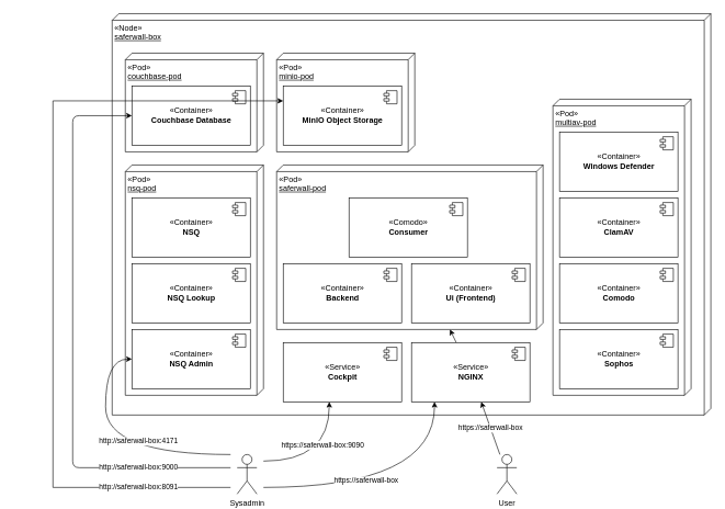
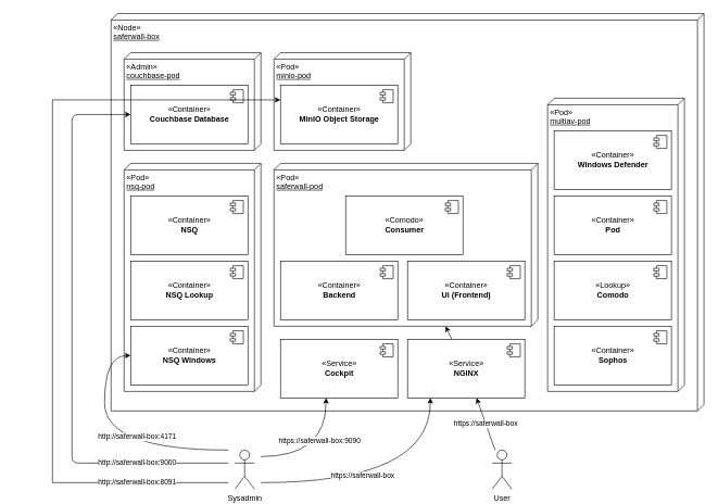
- <mxCell id="15" value="&lt;span style=&quot;text-align: center&quot;&gt;«Pod»&lt;/span&gt;&lt;br style=&quot;text-align: center&quot;&gt;&lt;span style=&quot;text-align: center&quot;&gt;&lt;u&gt;couchbase-pod&lt;br&gt;&lt;/u&gt;&lt;/span&gt;" style="verticalAlign=top;align=left;spacingTop=8;spacingLeft=2;spacingRight=12;shape=cube;size=10;direction=south;fontStyle=0;html=1;" parent="1" vertex="1"><mxGeometry x="190" y="80" width="210" height="150" as="geometry" /></mxCell>
+ <mxCell id="15" value="&lt;span style=&quot;text-align: center&quot;&gt;«Admin»&lt;/span&gt;&lt;br style=&quot;text-align: center&quot;&gt;&lt;span style=&quot;text-align: center&quot;&gt;&lt;u&gt;couchbase-pod&lt;br&gt;&lt;/u&gt;&lt;/span&gt;" style="verticalAlign=top;align=left;spacingTop=8;spacingLeft=2;spacingRight=12;shape=cube;size=10;direction=south;fontStyle=0;html=1;" parent="1" vertex="1"><mxGeometry x="190" y="80" width="210" height="150" as="geometry" /></mxCell>
- <mxCell id="27" value="«Container»&lt;br&gt;&lt;b&gt;ClamAV&lt;/b&gt;" style="html=1;dropTarget=0;" parent="1" vertex="1"><mxGeometry x="850" y="300" width="180" height="90" as="geometry" /></mxCell>
+ <mxCell id="27" value="«Container»&lt;br&gt;&lt;b&gt;Pod&lt;/b&gt;" style="html=1;dropTarget=0;" parent="1" vertex="1"><mxGeometry x="850" y="300" width="180" height="90" as="geometry" /></mxCell>
- <mxCell id="29" value="«Container»&lt;br&gt;&lt;b&gt;Comodo&lt;/b&gt;" style="html=1;dropTarget=0;" parent="1" vertex="1"><mxGeometry x="850" y="400" width="180" height="90" as="geometry" /></mxCell>
+ <mxCell id="29" value="«Lookup»&lt;br&gt;&lt;b&gt;Comodo&lt;/b&gt;" style="html=1;dropTarget=0;" parent="1" vertex="1"><mxGeometry x="850" y="400" width="180" height="90" as="geometry" /></mxCell>
- <mxCell id="36" value="«Container»&lt;br&gt;&lt;b&gt;NSQ Admin&lt;/b&gt;" style="html=1;dropTarget=0;" parent="1" vertex="1"><mxGeometry x="200" y="500" width="180" height="90" as="geometry" /></mxCell>
+ <mxCell id="36" value="«Container»&lt;br&gt;&lt;b&gt;NSQ Windows&lt;/b&gt;" style="html=1;dropTarget=0;" parent="1" vertex="1"><mxGeometry x="200" y="500" width="180" height="90" as="geometry" /></mxCell>
